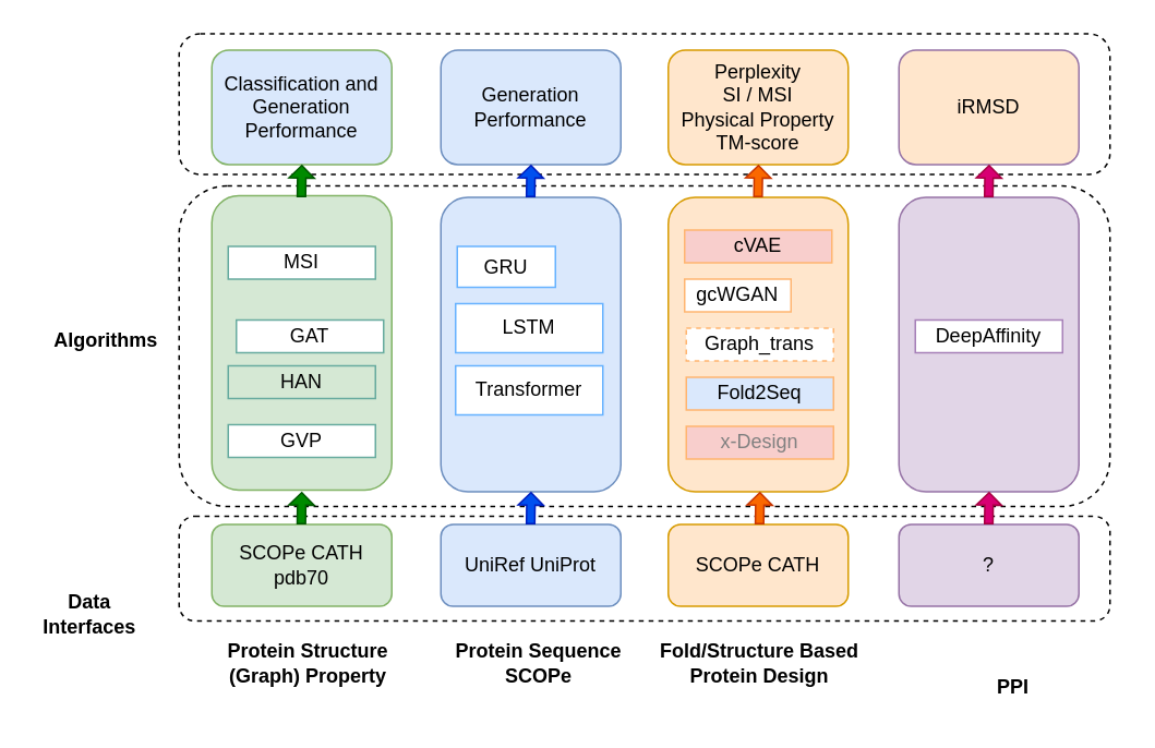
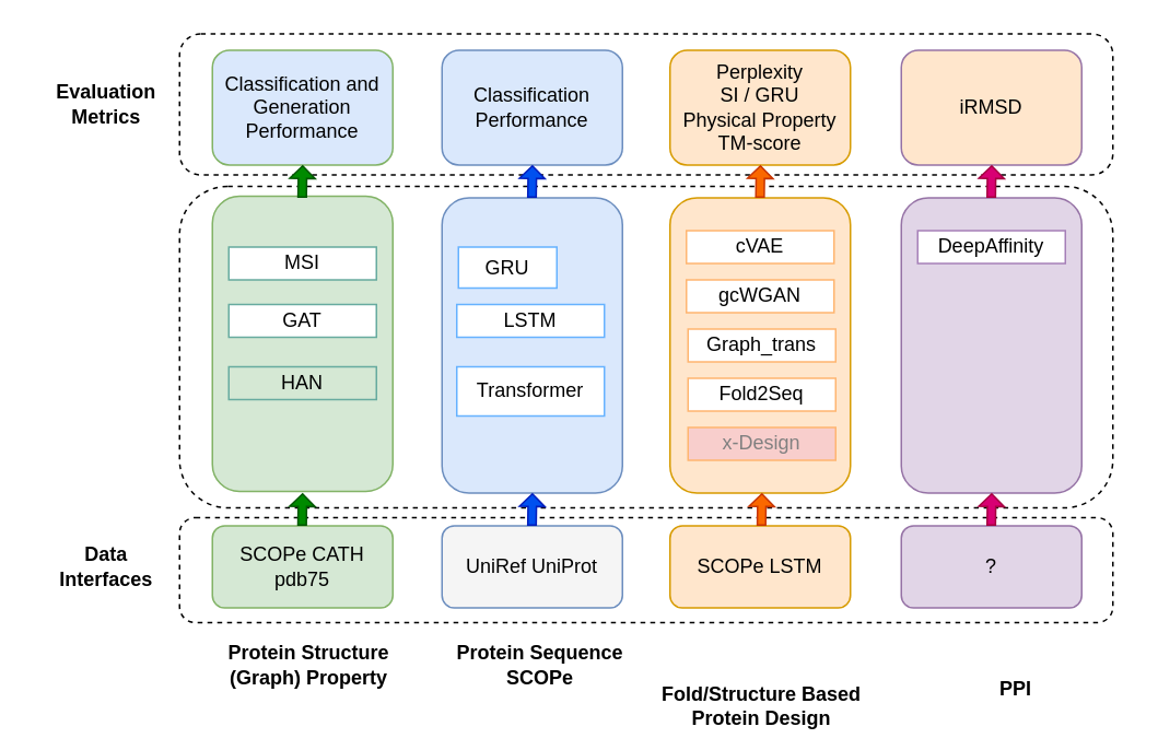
+ <mxCell id="33" value="&lt;div&gt;&lt;b&gt;Evaluation&lt;/b&gt;&lt;/div&gt;&lt;div&gt;&lt;b&gt;Metrics&lt;/b&gt;&lt;br&gt;&lt;/div&gt;" style="text;html=1;strokeColor=none;fillColor=none;align=center;verticalAlign=middle;whiteSpace=wrap;rounded=0;" parent="1" vertex="1"><mxGeometry x="20" y="48" width="89" height="30" as="geometry" /></mxCell>
- <mxCell id="12" value="Generation Performance" style="rounded=1;whiteSpace=wrap;html=1;fillColor=#dae8fc;strokeColor=#6c8ebf;" parent="1" vertex="1"><mxGeometry x="269" y="30" width="110" height="70" as="geometry" /></mxCell>
+ <mxCell id="12" value="Classification Performance" style="rounded=1;whiteSpace=wrap;html=1;fillColor=#dae8fc;strokeColor=#6c8ebf;" parent="1" vertex="1"><mxGeometry x="269" y="30" width="110" height="70" as="geometry" /></mxCell>
- <mxCell id="13" value="&lt;div&gt;Perplexity&lt;/div&gt;&lt;div&gt;SI / MSI&lt;/div&gt;&lt;div&gt;Physical Property&lt;/div&gt;&lt;div&gt;TM-score&lt;br&gt;&lt;/div&gt;" style="rounded=1;whiteSpace=wrap;html=1;fillColor=#ffe6cc;strokeColor=#d79b00;" parent="1" vertex="1"><mxGeometry x="408" y="30" width="110" height="70" as="geometry" /></mxCell>
+ <mxCell id="13" value="&lt;div&gt;Perplexity&lt;/div&gt;&lt;div&gt;SI / GRU&lt;/div&gt;&lt;div&gt;Physical Property&lt;/div&gt;&lt;div&gt;TM-score&lt;br&gt;&lt;/div&gt;" style="rounded=1;whiteSpace=wrap;html=1;fillColor=#ffe6cc;strokeColor=#d79b00;" parent="1" vertex="1"><mxGeometry x="408" y="30" width="110" height="70" as="geometry" /></mxCell>
- <mxCell id="22" value="cVAE" style="rounded=0;whiteSpace=wrap;html=1;strokeColor=#FFB570;fillColor=#f8cecc;" parent="1" vertex="1"><mxGeometry x="418" y="140" width="90" height="20" as="geometry" /></mxCell>
+ <mxCell id="22" value="cVAE" style="rounded=0;whiteSpace=wrap;html=1;strokeColor=#FFB570;" parent="1" vertex="1"><mxGeometry x="418" y="140" width="90" height="20" as="geometry" /></mxCell>
- <mxCell id="23" value="gcWGAN" style="rounded=0;whiteSpace=wrap;html=1;strokeColor=#FFB570;" parent="1" vertex="1"><mxGeometry x="418" y="170" width="65" height="20" as="geometry" /></mxCell>
+ <mxCell id="23" value="gcWGAN" style="rounded=0;whiteSpace=wrap;html=1;strokeColor=#FFB570;" parent="1" vertex="1"><mxGeometry x="418" y="170" width="90" height="20" as="geometry" /></mxCell>
- <mxCell id="29" value="LSTM" style="rounded=0;whiteSpace=wrap;html=1;strokeColor=#66B2FF;" parent="1" vertex="1"><mxGeometry x="278" y="185" width="90" height="30" as="geometry" /></mxCell>
+ <mxCell id="29" value="LSTM" style="rounded=0;whiteSpace=wrap;html=1;strokeColor=#66B2FF;" parent="1" vertex="1"><mxGeometry y="185" width="90" height="20" as="geometry" x="278" /></mxCell>
- <mxCell id="19" value="GAT" style="rounded=0;whiteSpace=wrap;html=1;strokeColor=#67AB9F;" parent="1" vertex="1"><mxGeometry x="144" y="195" width="90" height="20" as="geometry" /></mxCell>
+ <mxCell id="19" value="GAT" style="rounded=0;whiteSpace=wrap;html=1;strokeColor=#67AB9F;" parent="1" vertex="1"><mxGeometry x="139" y="185" width="90" height="20" as="geometry" /></mxCell>
- <mxCell id="21" value="DeepAffinity" style="rounded=0;whiteSpace=wrap;html=1;strokeColor=#A680B8;" parent="1" vertex="1"><mxGeometry x="559" y="195" width="90" height="20" as="geometry" /></mxCell>
+ <mxCell id="21" value="DeepAffinity" style="rounded=0;whiteSpace=wrap;html=1;strokeColor=#A680B8;" parent="1" vertex="1"><mxGeometry x="559" y="140" width="90" height="20" as="geometry" /></mxCell>
- <mxCell id="34" value="&lt;b&gt;Algorithms&lt;/b&gt;" style="text;html=1;strokeColor=none;fillColor=none;align=center;verticalAlign=middle;whiteSpace=wrap;rounded=0;" parent="1" vertex="1"><mxGeometry x="20" y="193" width="89" height="30" as="geometry" /></mxCell>
- <mxCell id="24" value="Graph_trans" style="rounded=0;whiteSpace=wrap;html=1;strokeColor=#FFB570;dashed=1;" parent="1" vertex="1"><mxGeometry x="419" y="200" width="90" height="20" as="geometry" /></mxCell>
+ <mxCell id="24" value="Graph_trans" style="rounded=0;whiteSpace=wrap;html=1;strokeColor=#FFB570;" parent="1" vertex="1"><mxGeometry x="419" y="200" width="90" height="20" as="geometry" /></mxCell>
- <mxCell id="25" value="Fold2Seq" style="rounded=0;whiteSpace=wrap;html=1;strokeColor=#FFB570;fillColor=#dae8fc;" parent="1" vertex="1"><mxGeometry x="419" y="230" width="90" height="20" as="geometry" /></mxCell>
+ <mxCell id="25" value="Fold2Seq" style="rounded=0;whiteSpace=wrap;html=1;strokeColor=#FFB570;" parent="1" vertex="1"><mxGeometry x="419" y="230" width="90" height="20" as="geometry" /></mxCell>
- <mxCell id="27" value="GVP" style="rounded=0;whiteSpace=wrap;html=1;strokeColor=#67AB9F;" parent="1" vertex="1"><mxGeometry x="139" y="259" width="90" height="20" as="geometry" /></mxCell>
- <mxCell id="6" value="&lt;div&gt;SCOPe CATH&lt;/div&gt;&lt;div&gt;pdb70&lt;br&gt;&lt;/div&gt;" style="rounded=1;whiteSpace=wrap;html=1;fillColor=#d5e8d4;strokeColor=#82b366;" parent="1" vertex="1"><mxGeometry x="129" y="320" width="110" height="50" as="geometry" /></mxCell>
+ <mxCell id="6" value="&lt;div&gt;SCOPe CATH&lt;/div&gt;&lt;div&gt;pdb75&lt;br&gt;&lt;/div&gt;" style="rounded=1;whiteSpace=wrap;html=1;fillColor=#d5e8d4;strokeColor=#82b366;" parent="1" vertex="1"><mxGeometry x="129" y="320" width="110" height="50" as="geometry" /></mxCell>
- <mxCell id="9" value="UniRef UniProt" style="rounded=1;whiteSpace=wrap;html=1;fillColor=#dae8fc;strokeColor=#6c8ebf;" parent="1" vertex="1"><mxGeometry x="269" y="320" width="110" height="50" as="geometry" /></mxCell>
+ <mxCell id="9" value="UniRef UniProt" style="rounded=1;whiteSpace=wrap;html=1;fillColor=#f5f5f5;strokeColor=#6c8ebf;" parent="1" vertex="1"><mxGeometry x="269" y="320" width="110" height="50" as="geometry" /></mxCell>
- <mxCell id="3" value="SCOPe CATH" style="rounded=1;whiteSpace=wrap;html=1;fillColor=#ffe6cc;strokeColor=#d79b00;" parent="1" vertex="1"><mxGeometry x="408" y="320" width="110" height="50" as="geometry" /></mxCell>
+ <mxCell id="3" value="SCOPe LSTM" style="rounded=1;whiteSpace=wrap;html=1;fillColor=#ffe6cc;strokeColor=#d79b00;" parent="1" vertex="1"><mxGeometry x="408" y="320" width="110" height="50" as="geometry" /></mxCell>
- <mxCell id="35" value="&lt;div&gt;&lt;b&gt;Data &lt;br&gt;&lt;/b&gt;&lt;/div&gt;&lt;div&gt;&lt;b&gt;Interfaces&lt;/b&gt;&lt;/div&gt;" style="text;html=1;strokeColor=none;fillColor=none;align=center;verticalAlign=middle;whiteSpace=wrap;rounded=0;" parent="1" vertex="1"><mxGeometry x="10" y="360" width="89" height="30" as="geometry" /></mxCell>
+ <mxCell id="35" value="&lt;div&gt;&lt;b&gt;Data &lt;br&gt;&lt;/b&gt;&lt;/div&gt;&lt;div&gt;&lt;b&gt;Interfaces&lt;/b&gt;&lt;/div&gt;" style="text;html=1;strokeColor=none;fillColor=none;align=center;verticalAlign=middle;whiteSpace=wrap;rounded=0;" parent="1" vertex="1"><mxGeometry x="20" y="330" width="89" height="30" as="geometry" /></mxCell>
- <mxCell id="4" value="&lt;b&gt;Fold/Structure Based Protein Design&lt;/b&gt;" style="text;html=1;strokeColor=none;fillColor=none;align=center;verticalAlign=middle;whiteSpace=wrap;rounded=0;" parent="1" vertex="1"><mxGeometry x="399" y="390" width="130" height="30" as="geometry" /></mxCell>
+ <mxCell id="4" value="&lt;b&gt;Fold/Structure Based Protein Design&lt;/b&gt;" style="text;html=1;strokeColor=none;fillColor=none;align=center;verticalAlign=middle;whiteSpace=wrap;rounded=0;" parent="1" vertex="1"><mxGeometry x="399" y="415" width="130" height="30" as="geometry" /></mxCell>
